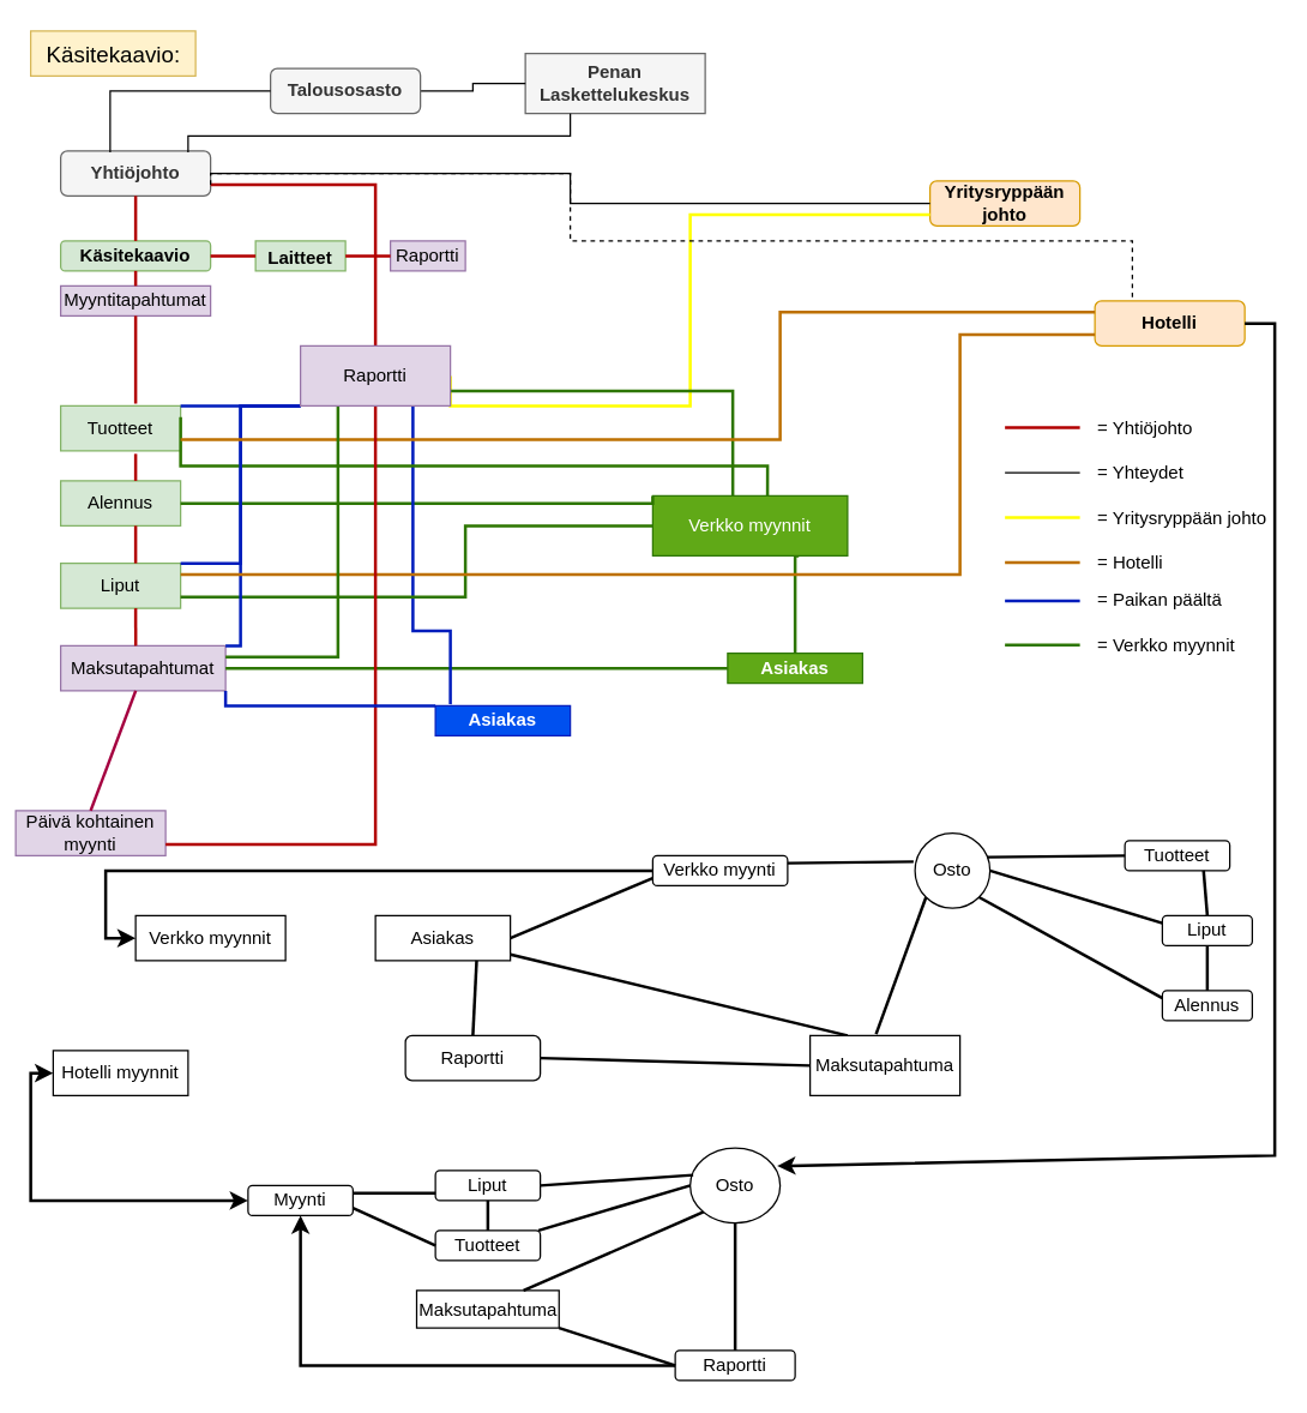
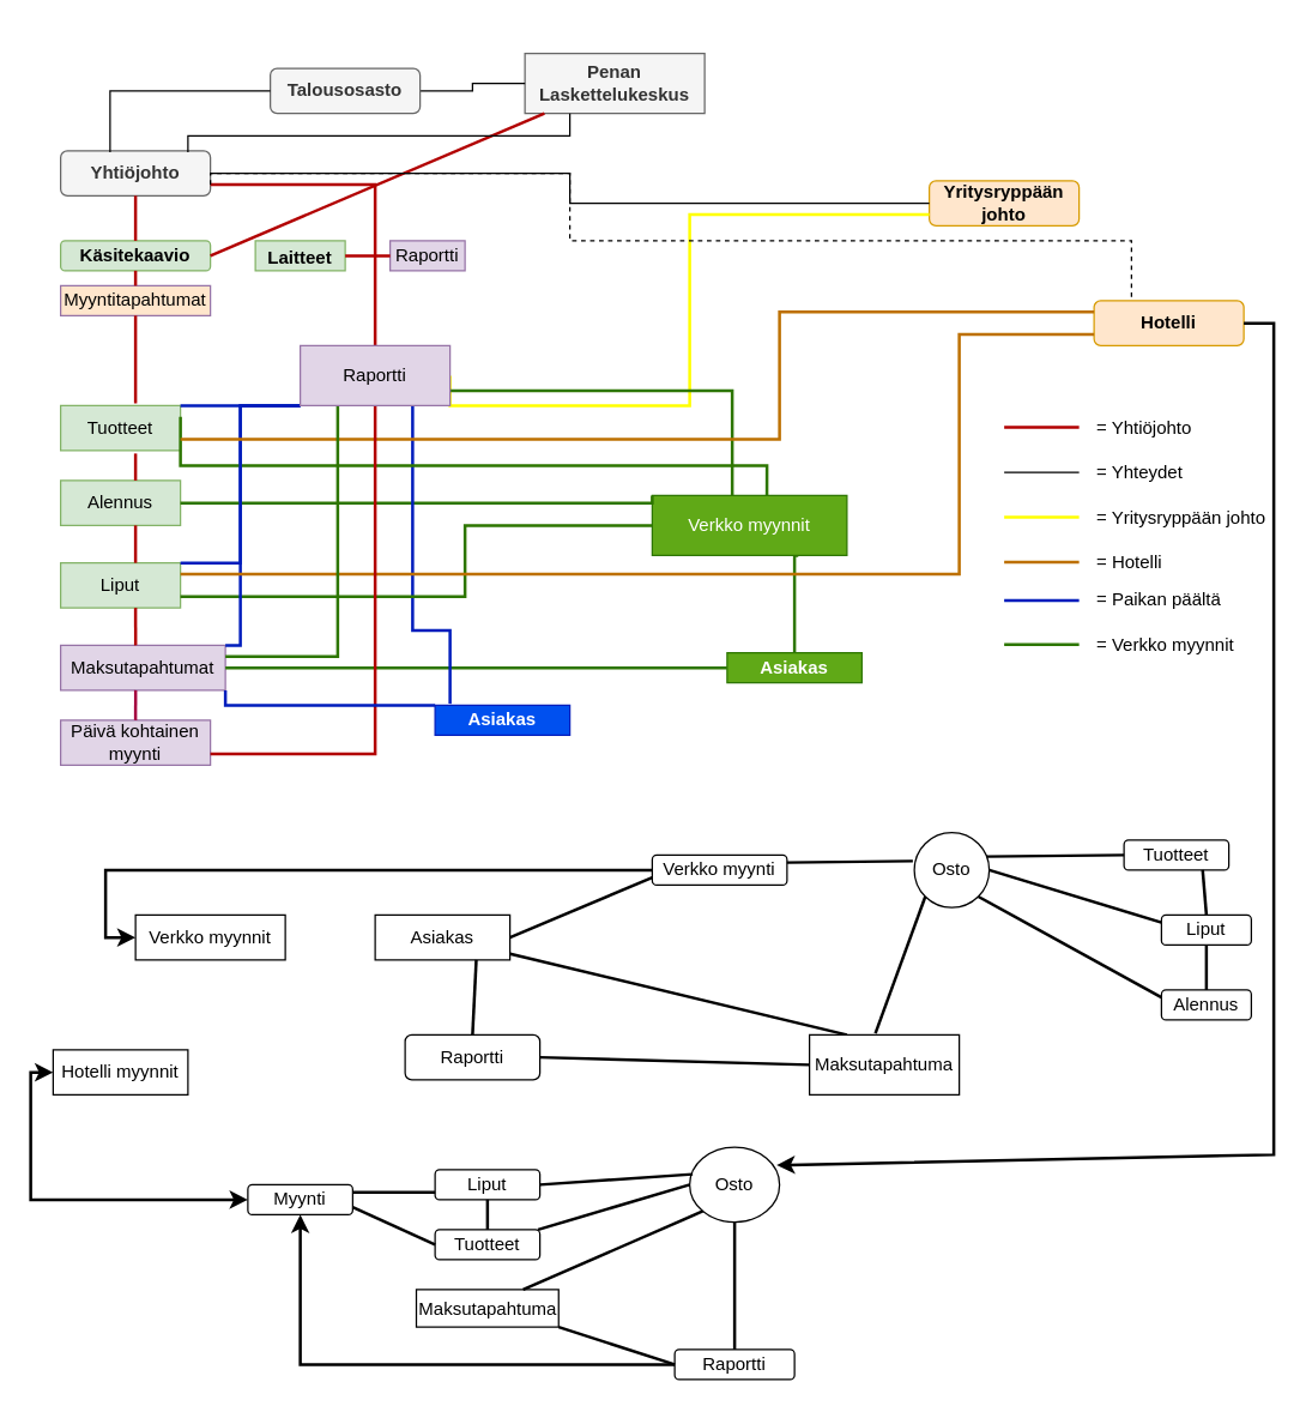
- <mxCell id="10" value="&lt;font style=&quot;vertical-align: inherit; font-size: 15px;&quot;&gt;&lt;font style=&quot;vertical-align: inherit; font-size: 15px;&quot;&gt;&lt;font style=&quot;vertical-align: inherit; font-size: 15px;&quot;&gt;&lt;font style=&quot;vertical-align: inherit; font-size: 15px;&quot;&gt;Käsitekaavio:&lt;/font&gt;&lt;/font&gt;&lt;/font&gt;&lt;/font&gt;" style="text;html=1;align=center;verticalAlign=middle;resizable=0;points=[];autosize=1;strokeColor=#d6b656;fillColor=#fff2cc;" parent="1" vertex="1"><mxGeometry x="20" y="20" width="110" height="30" as="geometry" /></mxCell>
- <mxCell id="22" value="" style="endArrow=none;html=1;rounded=0;entryX=0;entryY=0.5;entryDx=0;entryDy=0;exitX=1;exitY=0.5;exitDx=0;exitDy=0;fillColor=#e51400;strokeColor=#B20000;strokeWidth=2;" parent="1" source="13" target="11" edge="1"><mxGeometry width="50" height="50" relative="1" as="geometry"><mxPoint x="140" y="170" as="sourcePoint" /><mxPoint x="190" y="120" as="targetPoint" /></mxGeometry></mxCell>
+ <mxCell id="22" value="" style="endArrow=none;html=1;rounded=0;exitX=1;exitY=0.5;exitDx=0;exitDy=0;fillColor=#e51400;strokeColor=#B20000;strokeWidth=2;" parent="1" source="13" target="2" edge="1"><mxGeometry width="50" height="50" relative="1" as="geometry"><mxPoint x="140" y="170" as="sourcePoint" /><mxPoint x="190" y="120" as="targetPoint" /></mxGeometry></mxCell>
- <mxCell id="14" value="Myyntitapahtumat" style="rounded=0;whiteSpace=wrap;html=1;fontSize=12;fillColor=#e1d5e7;strokeColor=#9673a6;" parent="1" vertex="1"><mxGeometry x="40" y="190" width="100" height="20" as="geometry" /></mxCell>
+ <mxCell id="14" value="Myyntitapahtumat" style="rounded=0;whiteSpace=wrap;html=1;fontSize=12;fillColor=#ffe6cc;strokeColor=#9673a6;" parent="1" vertex="1"><mxGeometry x="40" y="190" width="100" height="20" as="geometry" /></mxCell>
- <mxCell id="21" value="Päivä kohtainen myynti" style="rounded=0;whiteSpace=wrap;html=1;fillColor=#e1d5e7;strokeColor=#9673a6;" parent="1" vertex="1"><mxGeometry x="10" y="540" width="100" height="30" as="geometry" /></mxCell>
+ <mxCell id="21" value="Päivä kohtainen myynti" style="rounded=0;whiteSpace=wrap;html=1;fillColor=#e1d5e7;strokeColor=#9673a6;" parent="1" vertex="1"><mxGeometry x="40" y="480" width="100" height="30" as="geometry" /></mxCell>
